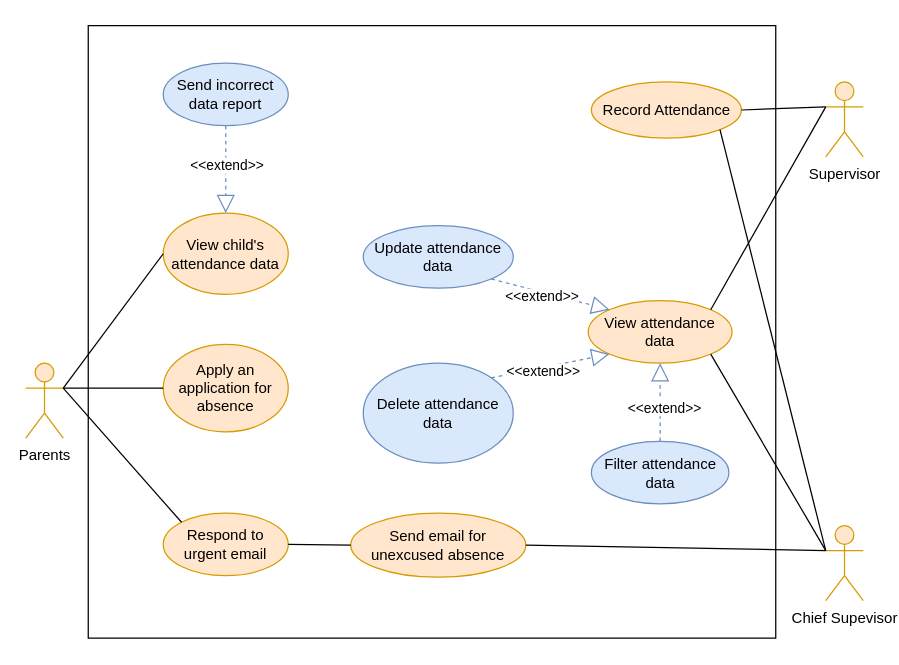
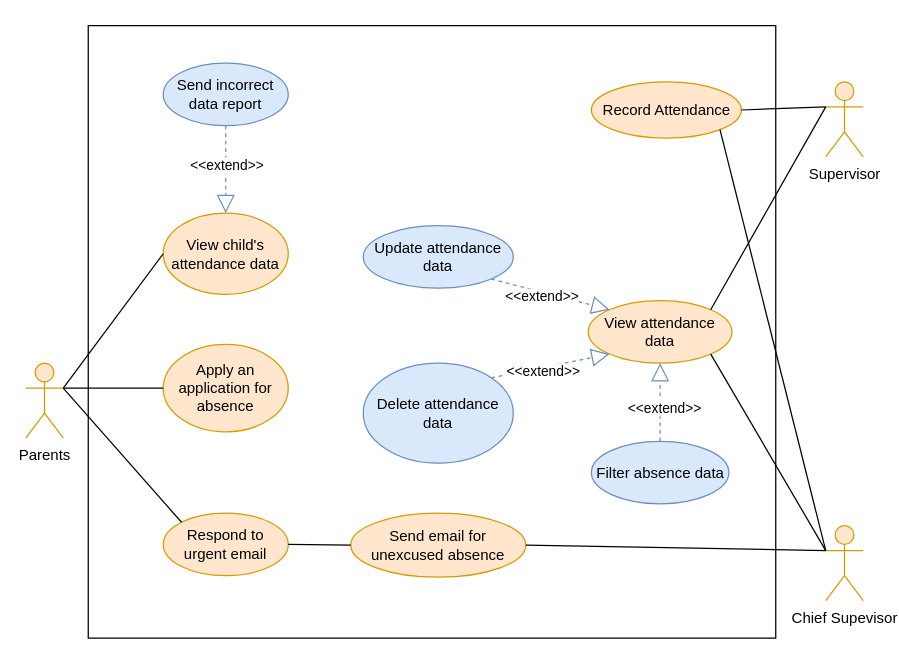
- <mxCell id="22" value="Filter attendance data" style="ellipse;whiteSpace=wrap;html=1;fillColor=#dae8fc;strokeColor=#6c8ebf;" parent="1" vertex="1"><mxGeometry x="472.5" y="352.5" width="110" height="50" as="geometry" /></mxCell>
+ <mxCell id="22" value="Filter absence data" style="ellipse;whiteSpace=wrap;html=1;fillColor=#dae8fc;strokeColor=#6c8ebf;" parent="1" vertex="1"><mxGeometry x="472.5" y="352.5" width="110" height="50" as="geometry" /></mxCell>
